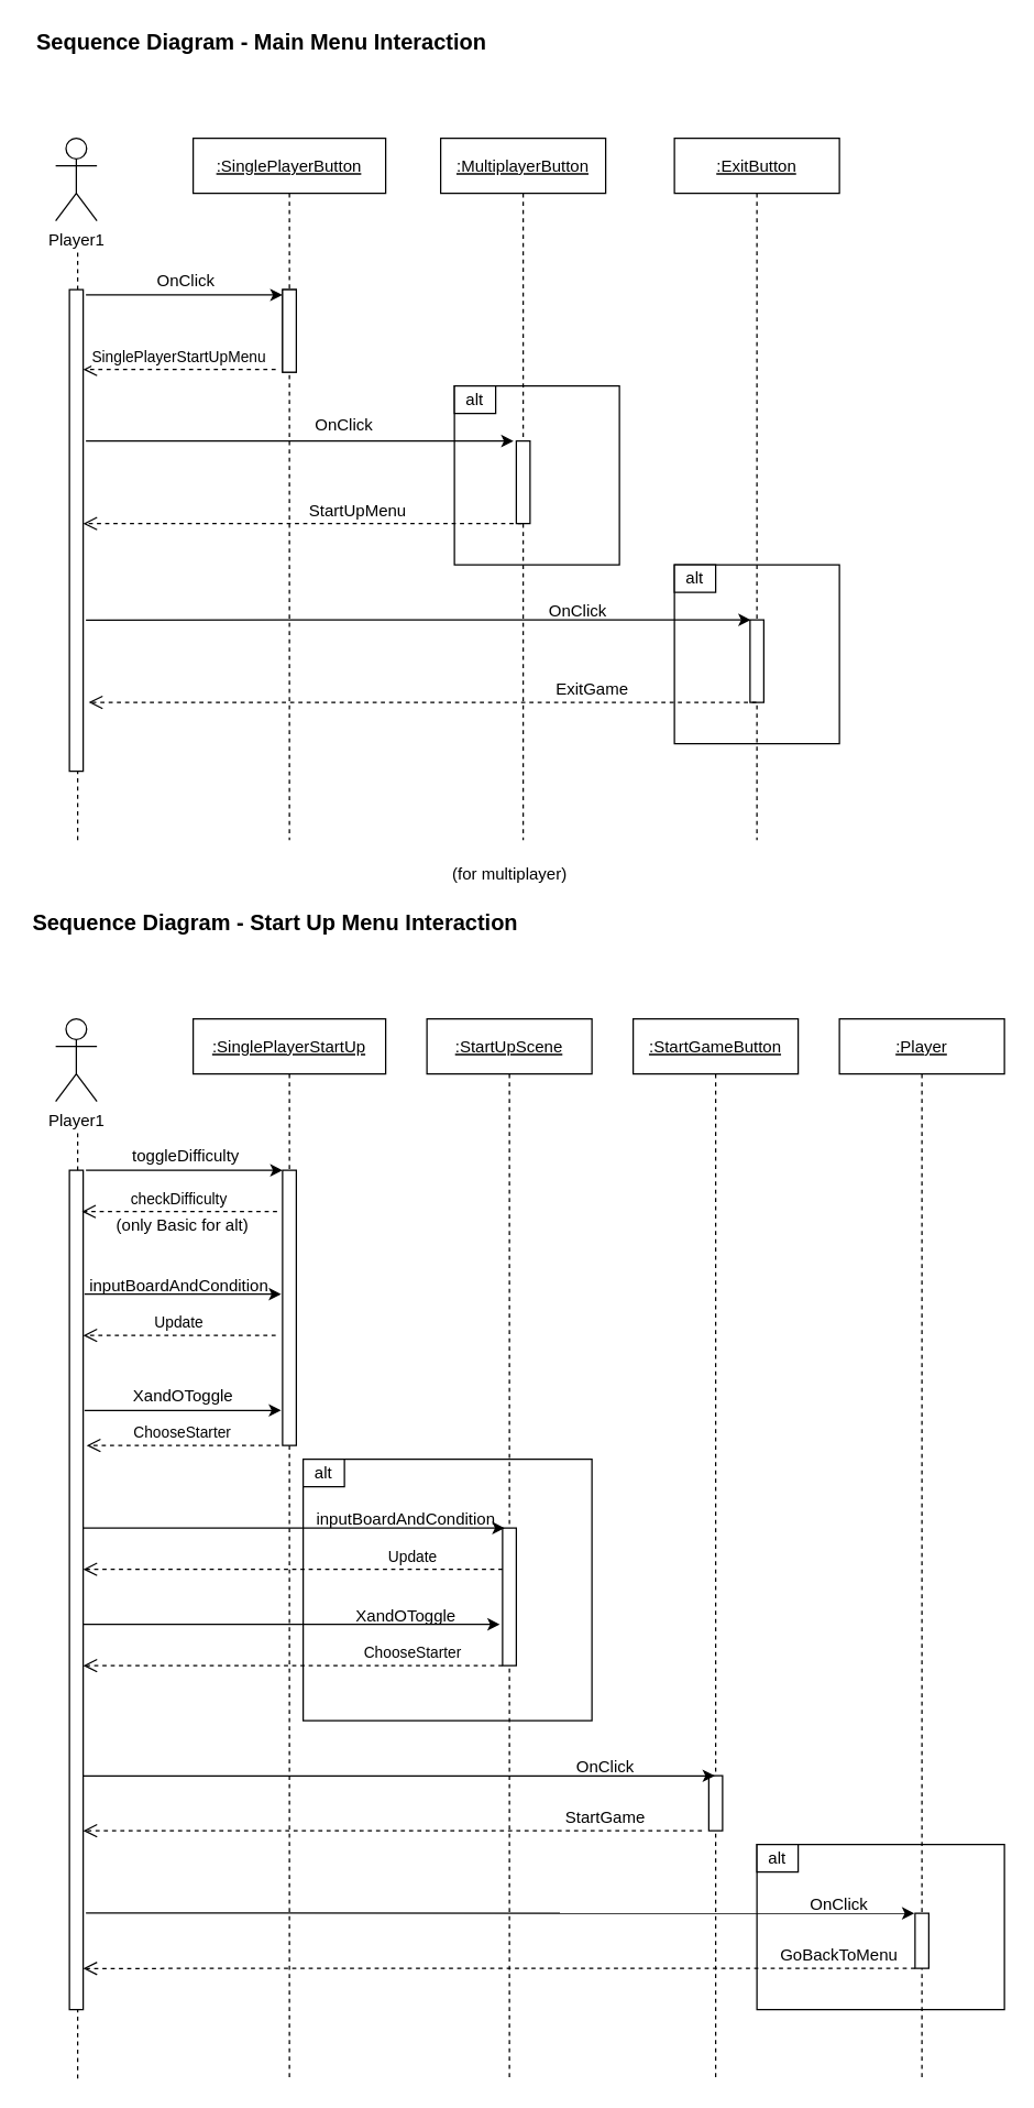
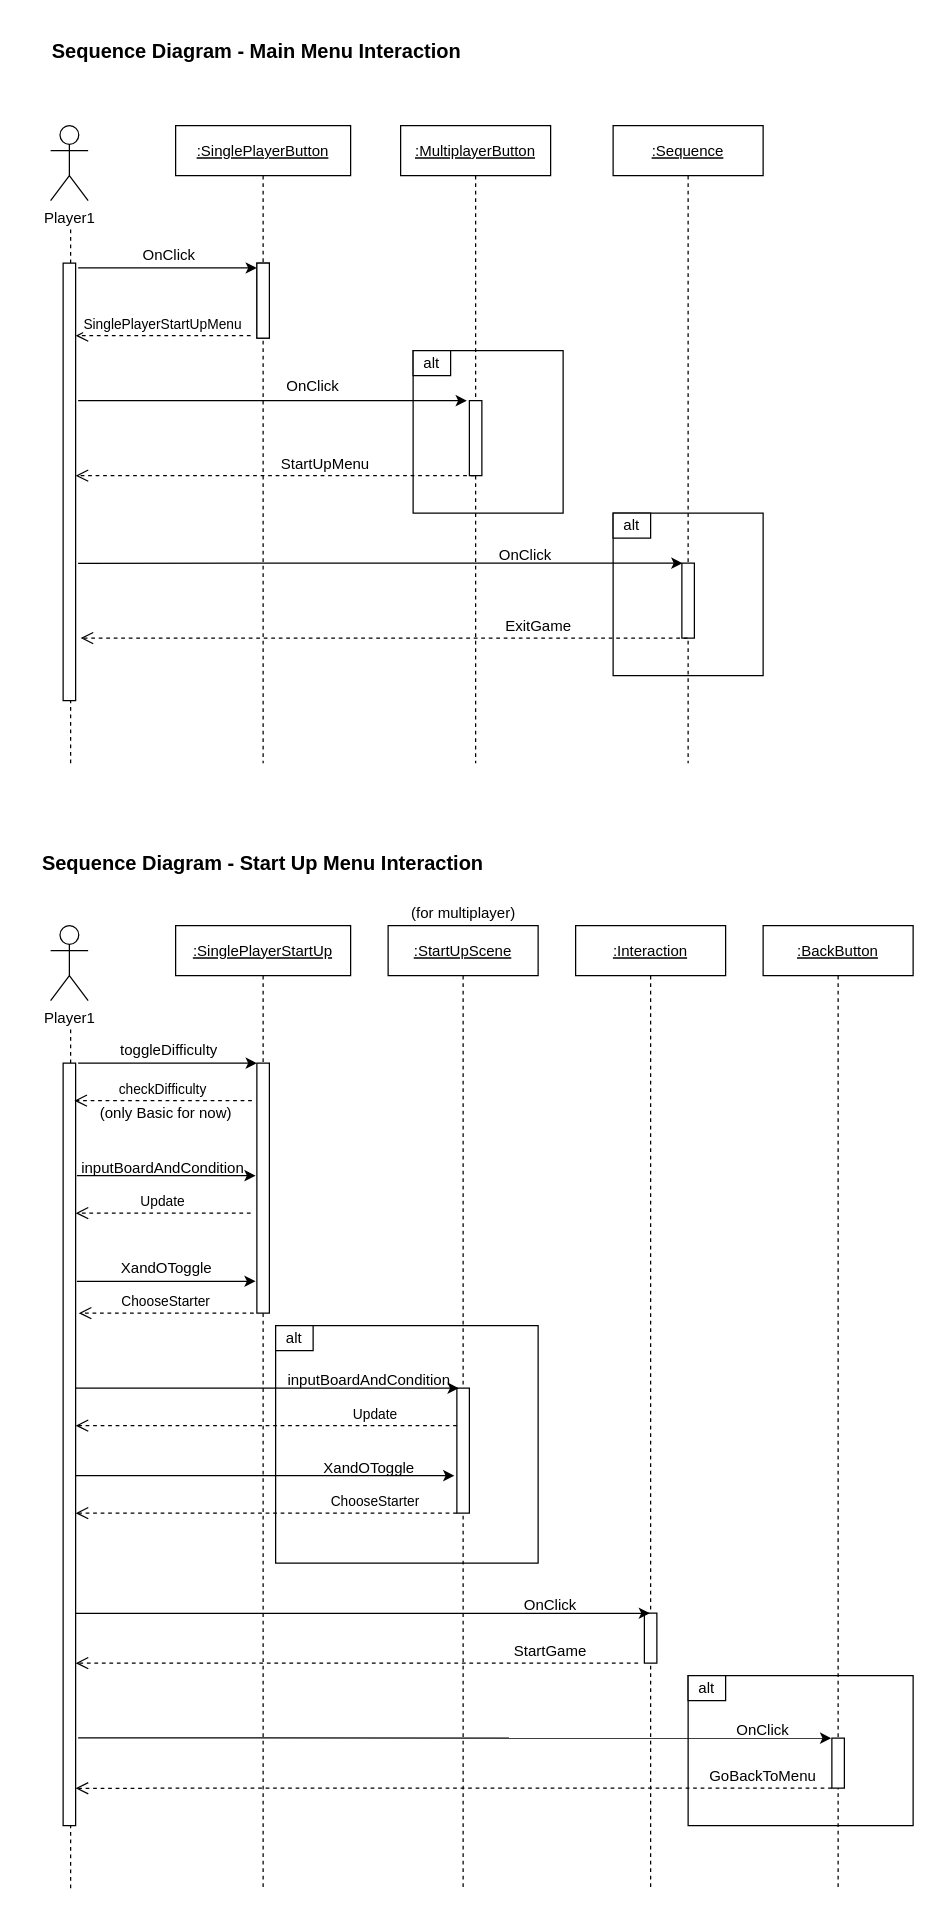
- <mxCell id="11" value="&lt;font style=&quot;font-size: 16px&quot;&gt;&lt;b&gt;Sequence Diagram - Main Menu Interaction&lt;/b&gt;&lt;/font&gt;" style="text;html=1;strokeColor=none;fillColor=none;align=center;verticalAlign=middle;whiteSpace=wrap;rounded=0;" parent="1" vertex="1"><mxGeometry x="20" y="20" width="340" height="20" as="geometry" /></mxCell>
+ <mxCell id="11" value="&lt;font style=&quot;font-size: 16px&quot;&gt;&lt;b&gt;Sequence Diagram - Main Menu Interaction&lt;/b&gt;&lt;/font&gt;" style="text;html=1;strokeColor=none;fillColor=none;align=center;verticalAlign=middle;whiteSpace=wrap;rounded=0;" parent="1" vertex="1"><mxGeometry x="35" y="30" width="340" height="20" as="geometry" /></mxCell>
- <mxCell id="22" value=":ExitButton" style="shape=umlLifeline;perimeter=lifelinePerimeter;container=1;collapsible=0;recursiveResize=0;rounded=0;shadow=0;strokeWidth=1;size=40;fontStyle=4" parent="1" vertex="1"><mxGeometry x="490" y="100" width="120" height="510" as="geometry" /></mxCell>
+ <mxCell id="22" value=":Sequence" style="shape=umlLifeline;perimeter=lifelinePerimeter;container=1;collapsible=0;recursiveResize=0;rounded=0;shadow=0;strokeWidth=1;size=40;fontStyle=4" parent="1" vertex="1"><mxGeometry x="490" y="100" width="120" height="510" as="geometry" /></mxCell>
- <mxCell id="44" value="(for multiplayer)" style="text;html=1;strokeColor=none;fillColor=none;align=center;verticalAlign=middle;whiteSpace=wrap;rounded=0;" vertex="1" parent="1"><mxGeometry x="322.5" y="625" width="95" height="20" as="geometry" /></mxCell>
+ <mxCell id="44" value="(for multiplayer)" style="text;html=1;strokeColor=none;fillColor=none;align=center;verticalAlign=middle;whiteSpace=wrap;rounded=0;" vertex="1" parent="1"><mxGeometry x="322.5" y="720" width="95" height="20" as="geometry" /></mxCell>
- <mxCell id="28" value="&lt;font style=&quot;font-size: 16px&quot;&gt;&lt;b&gt;Sequence Diagram - Start Up Menu Interaction&lt;/b&gt;&lt;/font&gt;" style="text;html=1;strokeColor=none;fillColor=none;align=center;verticalAlign=middle;whiteSpace=wrap;rounded=0;" vertex="1" parent="1"><mxGeometry x="10" y="660" width="380" height="20" as="geometry" /></mxCell>
+ <mxCell id="28" value="&lt;font style=&quot;font-size: 16px&quot;&gt;&lt;b&gt;Sequence Diagram - Start Up Menu Interaction&lt;/b&gt;&lt;/font&gt;" style="text;html=1;strokeColor=none;fillColor=none;align=center;verticalAlign=middle;whiteSpace=wrap;rounded=0;" vertex="1" parent="1"><mxGeometry x="20" y="680" width="380" height="20" as="geometry" /></mxCell>
- <mxCell id="38" value=":StartGameButton" style="shape=umlLifeline;perimeter=lifelinePerimeter;container=1;collapsible=0;recursiveResize=0;rounded=0;shadow=0;strokeWidth=1;size=40;fontStyle=4" vertex="1" parent="1"><mxGeometry x="460" y="740" width="120" height="770" as="geometry" /></mxCell>
+ <mxCell id="38" value=":Interaction" style="shape=umlLifeline;perimeter=lifelinePerimeter;container=1;collapsible=0;recursiveResize=0;rounded=0;shadow=0;strokeWidth=1;size=40;fontStyle=4" vertex="1" parent="1"><mxGeometry x="460" y="740" width="120" height="770" as="geometry" /></mxCell>
- <mxCell id="40" value=":Player" style="shape=umlLifeline;perimeter=lifelinePerimeter;container=1;collapsible=0;recursiveResize=0;rounded=0;shadow=0;strokeWidth=1;size=40;fontStyle=4" vertex="1" parent="1"><mxGeometry x="610" y="740" width="120" height="770" as="geometry" /></mxCell>
+ <mxCell id="40" value=":BackButton" style="shape=umlLifeline;perimeter=lifelinePerimeter;container=1;collapsible=0;recursiveResize=0;rounded=0;shadow=0;strokeWidth=1;size=40;fontStyle=4" vertex="1" parent="1"><mxGeometry x="610" y="740" width="120" height="770" as="geometry" /></mxCell>
- <mxCell id="47" value="(only Basic for alt)" style="text;html=1;strokeColor=none;fillColor=none;align=center;verticalAlign=middle;whiteSpace=wrap;rounded=0;" vertex="1" parent="1"><mxGeometry x="70" y="880" width="125" height="20" as="geometry" /></mxCell>
+ <mxCell id="47" value="(only Basic for now)" style="text;html=1;strokeColor=none;fillColor=none;align=center;verticalAlign=middle;whiteSpace=wrap;rounded=0;" vertex="1" parent="1"><mxGeometry x="70" y="880" width="125" height="20" as="geometry" /></mxCell>
